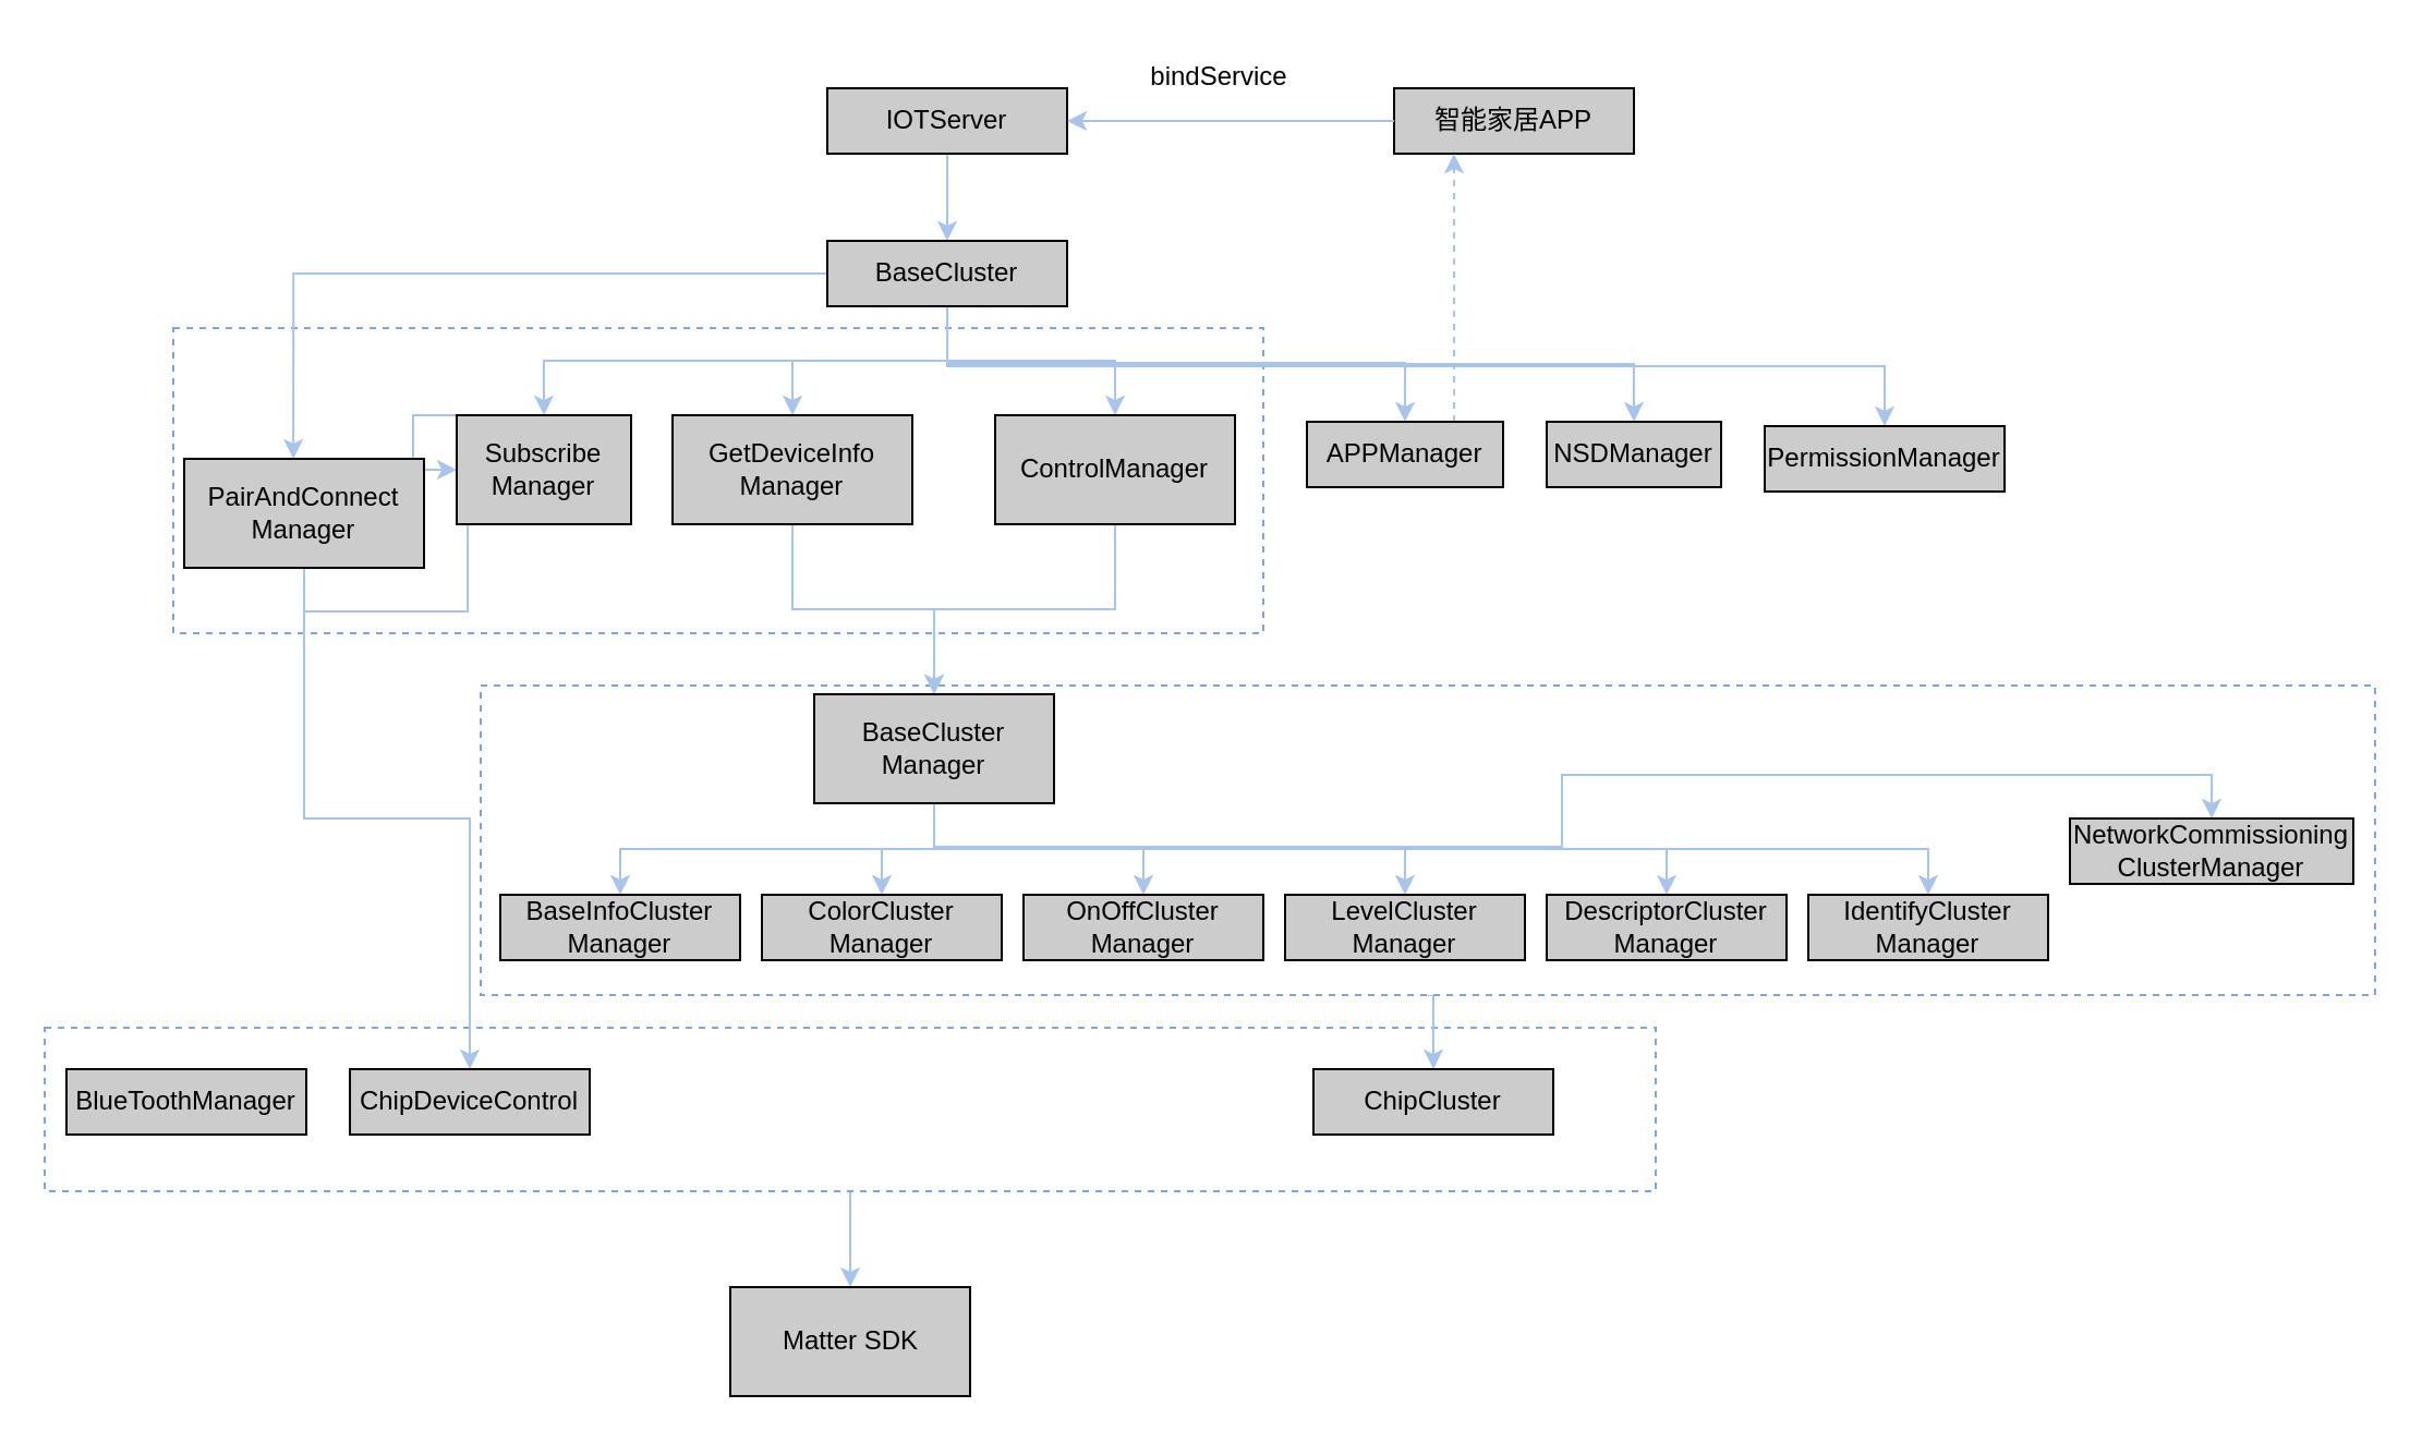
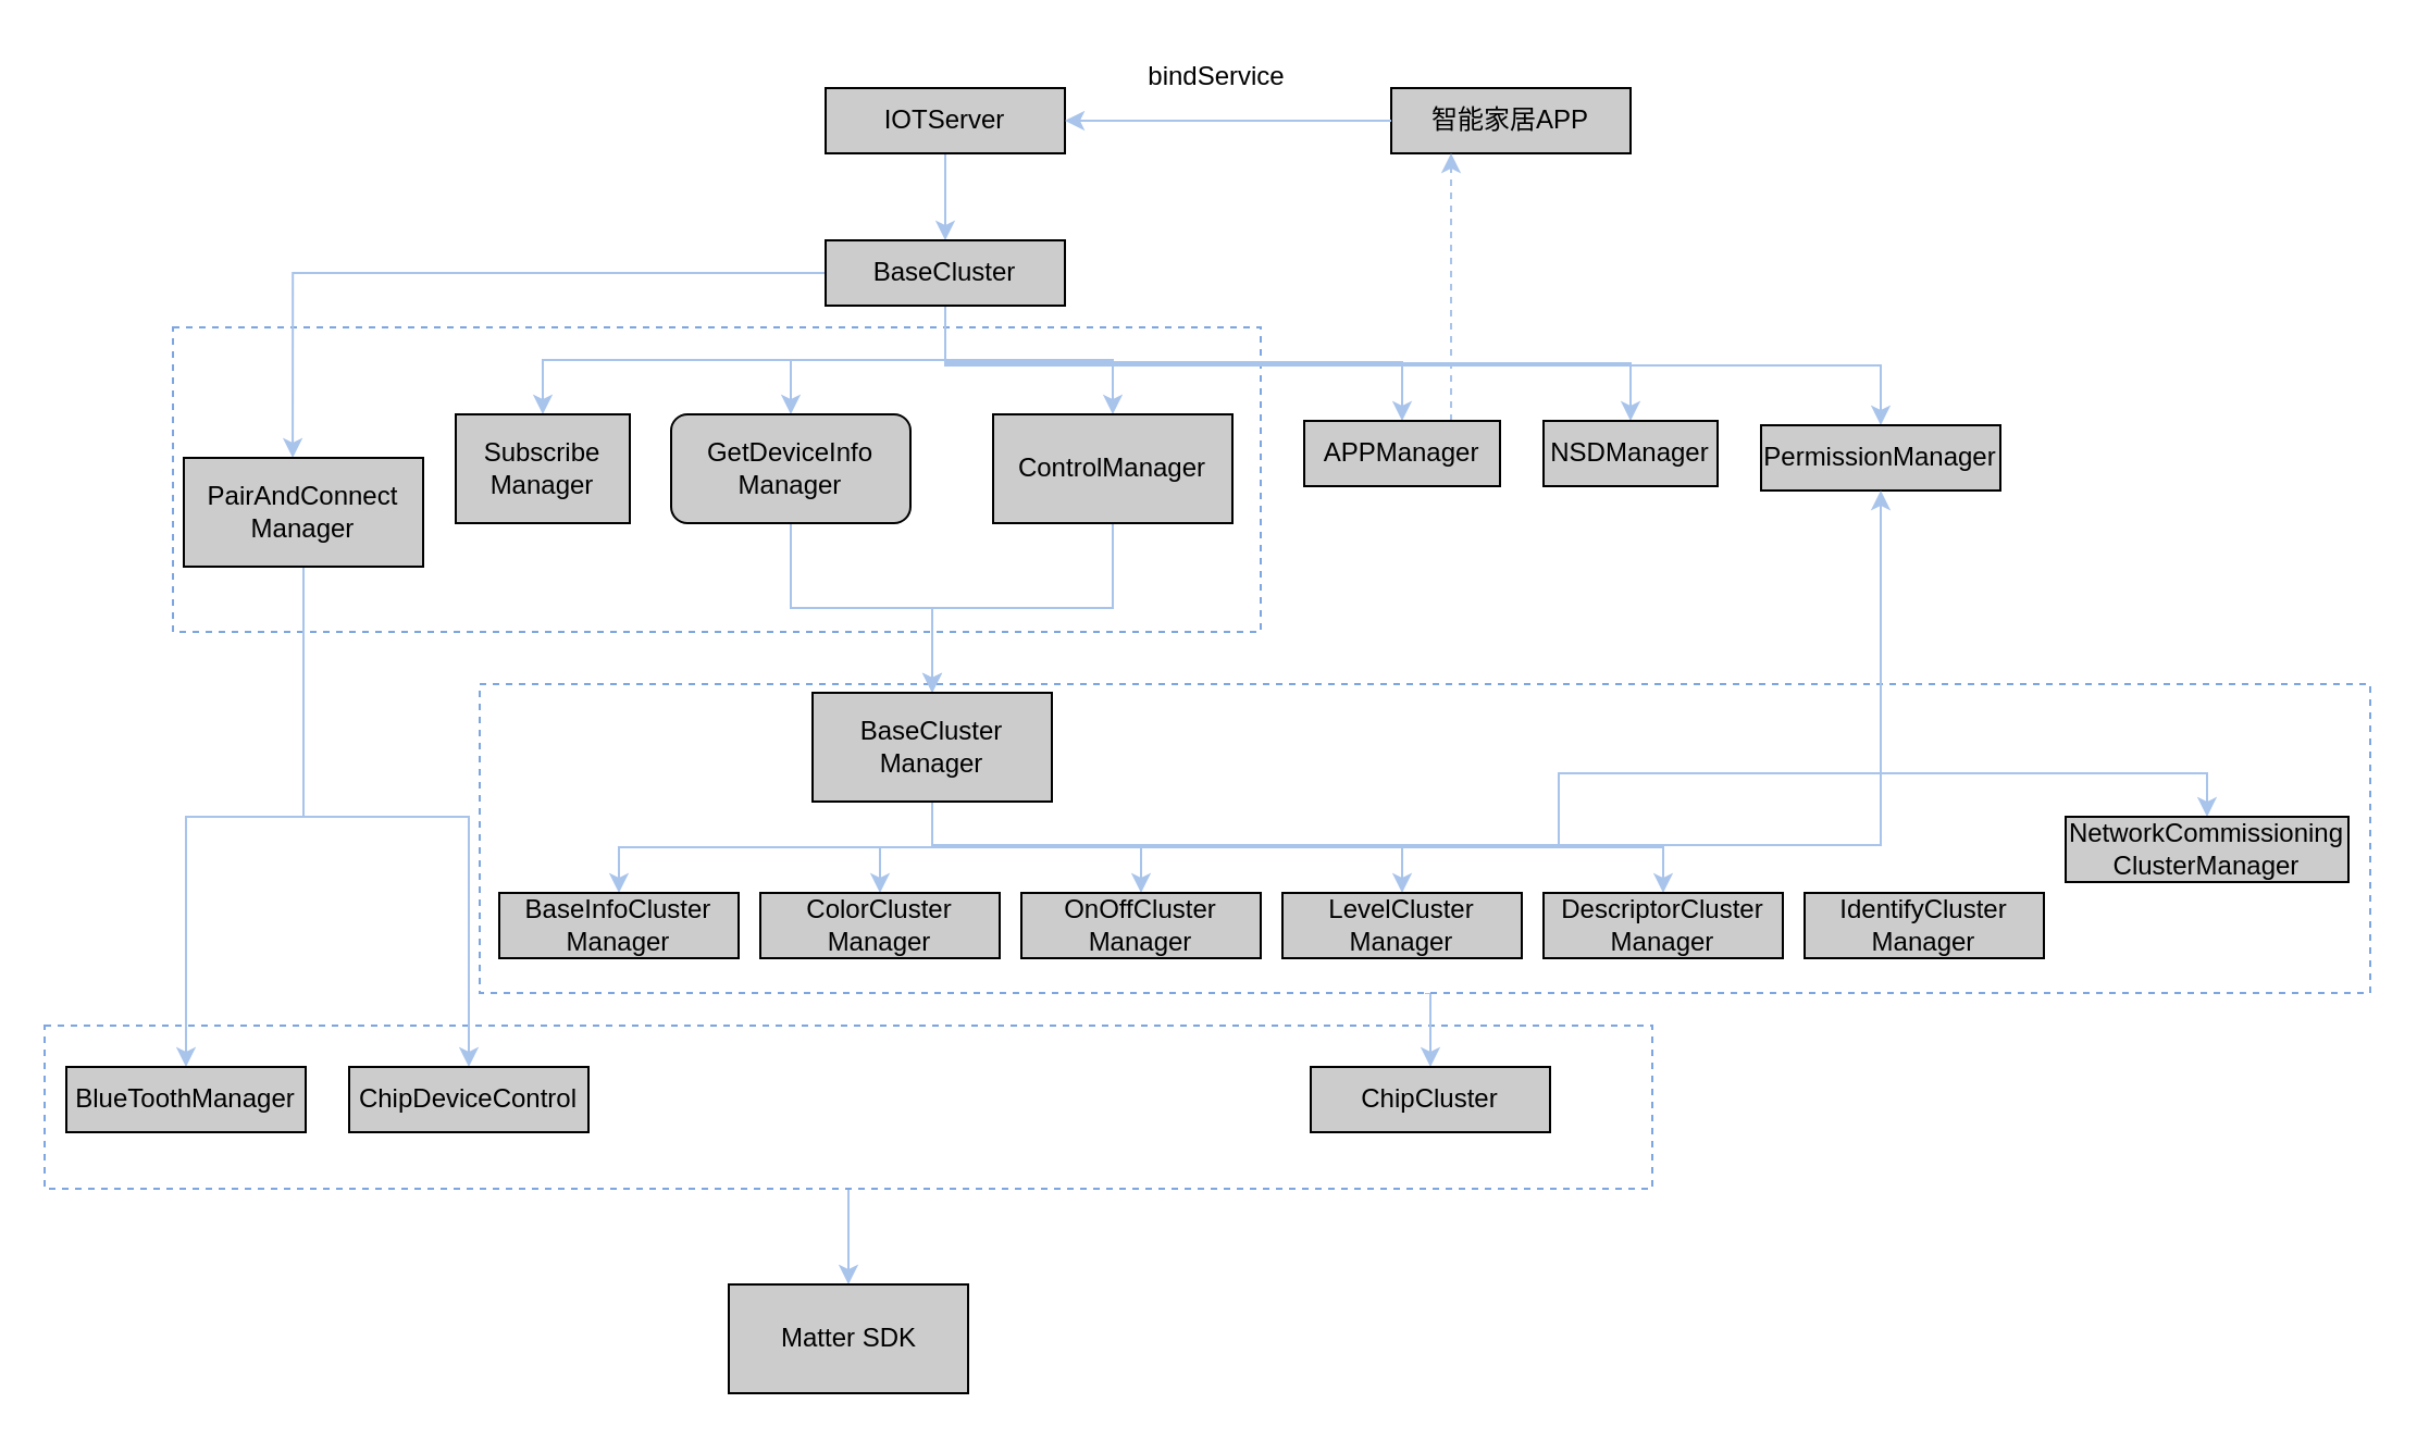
- <mxCell id="23" value="GetDeviceInfo&lt;br&gt;Manager" style="rounded=0;whiteSpace=wrap;html=1;fillColor=#CCCCCC;" vertex="1" parent="1"><mxGeometry x="308" y="190" width="110" height="50" as="geometry" /></mxCell>
+ <mxCell id="23" value="GetDeviceInfo&lt;br&gt;Manager" style="whiteSpace=wrap;html=1;fillColor=#CCCCCC;rounded=1;" vertex="1" parent="1"><mxGeometry x="308" y="190" width="110" height="50" as="geometry" /></mxCell>
- <mxCell id="19" style="edgeStyle=orthogonalEdgeStyle;rounded=0;orthogonalLoop=1;jettySize=auto;html=1;exitX=0.5;exitY=1;exitDx=0;exitDy=0;strokeColor=#A9C4EB;" edge="1" parent="1" source="21" target="50"><mxGeometry relative="1" as="geometry" /></mxCell>
+ <mxCell id="19" style="edgeStyle=orthogonalEdgeStyle;rounded=0;orthogonalLoop=1;jettySize=auto;html=1;exitX=0.5;exitY=1;exitDx=0;exitDy=0;strokeColor=#A9C4EB;" edge="1" parent="1" source="21" target="30"><mxGeometry relative="1" as="geometry" /></mxCell>
- <mxCell id="37" style="edgeStyle=orthogonalEdgeStyle;rounded=0;orthogonalLoop=1;jettySize=auto;html=1;exitX=0.5;exitY=1;exitDx=0;exitDy=0;entryX=0.5;entryY=0;entryDx=0;entryDy=0;strokeColor=#A9C4EB;" edge="1" parent="1" source="39" target="45"><mxGeometry relative="1" as="geometry" /></mxCell>
+ <mxCell id="37" style="edgeStyle=orthogonalEdgeStyle;rounded=0;orthogonalLoop=1;jettySize=auto;html=1;exitX=0.5;exitY=1;exitDx=0;exitDy=0;strokeColor=#A9C4EB;" edge="1" parent="1" source="39" target="29"><mxGeometry relative="1" as="geometry" /></mxCell>
